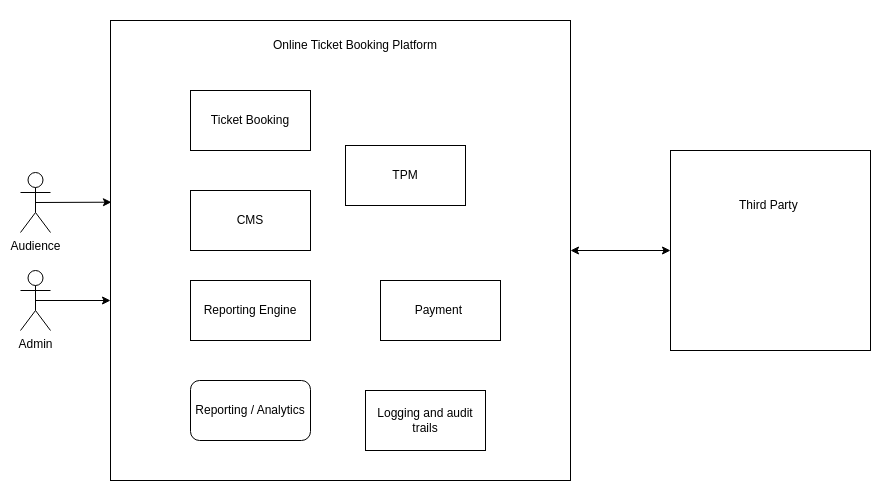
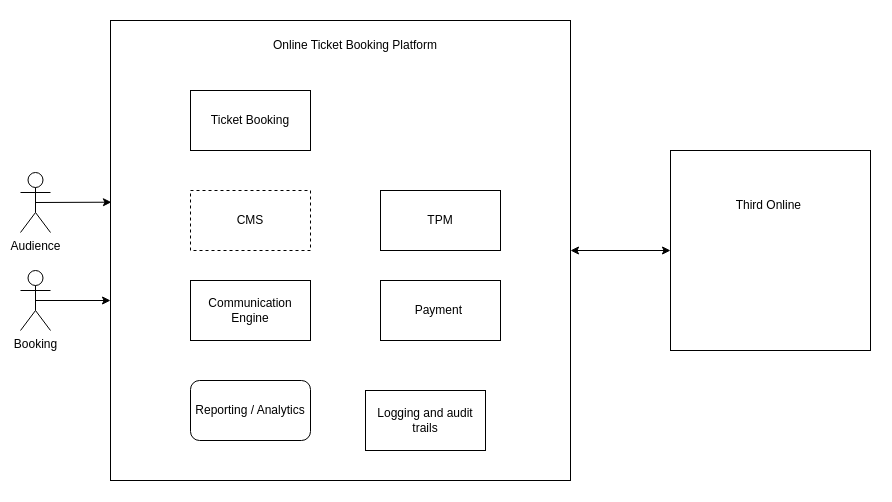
- <mxCell id="10" value="TPM" style="rounded=0;whiteSpace=wrap;html=1;" vertex="1" parent="1"><mxGeometry x="345" y="145" width="120" height="60" as="geometry" /></mxCell>
+ <mxCell id="10" value="TPM" style="rounded=0;whiteSpace=wrap;html=1;" vertex="1" parent="1"><mxGeometry x="380" y="190" width="120" height="60" as="geometry" /></mxCell>
- <mxCell id="9" value="Third Party&amp;nbsp;" style="text;html=1;align=center;verticalAlign=middle;whiteSpace=wrap;rounded=0;" vertex="1" parent="1"><mxGeometry x="710" y="190" width="120" height="30" as="geometry" /></mxCell>
+ <mxCell id="9" value="Third Online&amp;nbsp;" style="text;html=1;align=center;verticalAlign=middle;whiteSpace=wrap;rounded=0;" vertex="1" parent="1"><mxGeometry x="710" y="190" width="120" height="30" as="geometry" /></mxCell>
- <mxCell id="6" value="CMS" style="rounded=0;whiteSpace=wrap;html=1;" vertex="1" parent="1"><mxGeometry x="190" y="190" width="120" height="60" as="geometry" /></mxCell>
+ <mxCell id="6" value="CMS" style="rounded=0;whiteSpace=wrap;html=1;dashed=1;" vertex="1" parent="1"><mxGeometry x="190" y="190" width="120" height="60" as="geometry" /></mxCell>
- <mxCell id="14" value="Reporting Engine" style="rounded=0;whiteSpace=wrap;html=1;" vertex="1" parent="1"><mxGeometry x="190" y="280" width="120" height="60" as="geometry" /></mxCell>
+ <mxCell id="14" value="Communication Engine" style="rounded=0;whiteSpace=wrap;html=1;" vertex="1" parent="1"><mxGeometry x="190" y="280" width="120" height="60" as="geometry" /></mxCell>
- <mxCell id="5" value="Admin" style="shape=umlActor;verticalLabelPosition=bottom;verticalAlign=top;html=1;outlineConnect=0;" vertex="1" parent="1"><mxGeometry x="20" y="270" width="30" height="60" as="geometry" /></mxCell>
+ <mxCell id="5" value="Booking" style="shape=umlActor;verticalLabelPosition=bottom;verticalAlign=top;html=1;outlineConnect=0;" vertex="1" parent="1"><mxGeometry x="20" y="270" width="30" height="60" as="geometry" /></mxCell>
